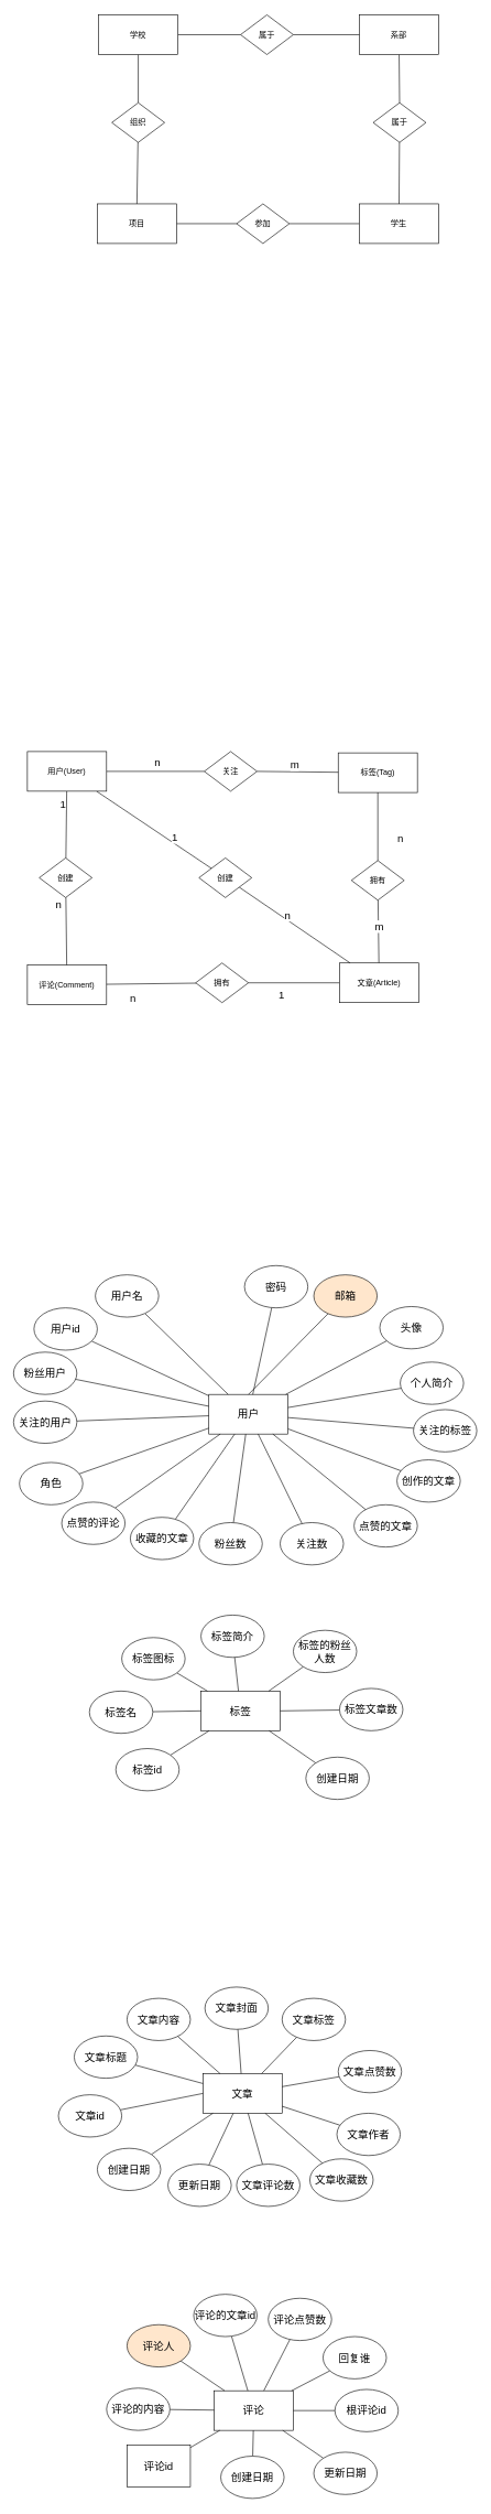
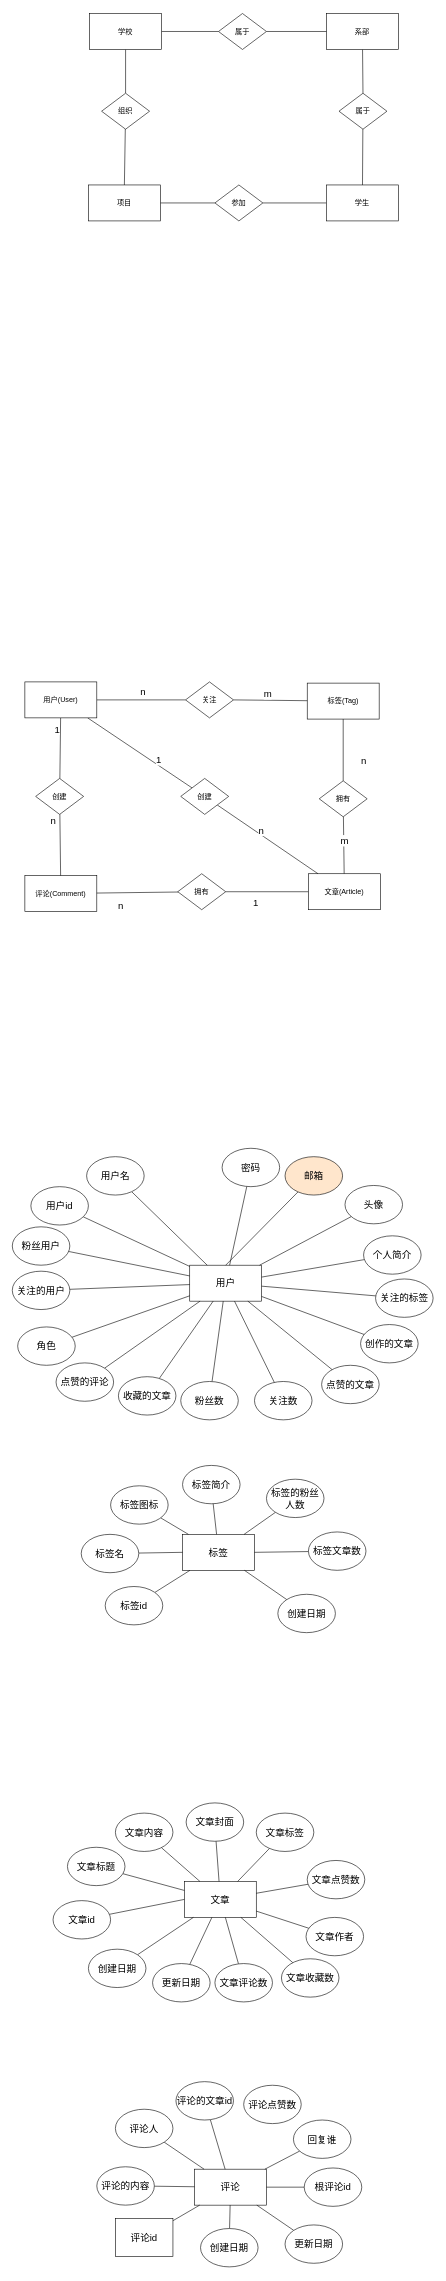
- <mxCell id="90" value="评论人" style="ellipse;whiteSpace=wrap;html=1;fontSize=16;align=center;fillColor=#ffe6cc;" parent="1" vertex="1"><mxGeometry x="192" y="3516" width="96" height="64" as="geometry" /></mxCell>
+ <mxCell id="90" value="评论人" style="ellipse;whiteSpace=wrap;html=1;fontSize=16;align=center;" parent="1" vertex="1"><mxGeometry x="192" y="3516" width="96" height="64" as="geometry" /></mxCell>
- <mxCell id="110" style="edgeStyle=none;rounded=0;orthogonalLoop=1;jettySize=auto;html=1;endArrow=none;endFill=0;" parent="1" source="111" target="84" edge="1"><mxGeometry relative="1" as="geometry" /></mxCell>
